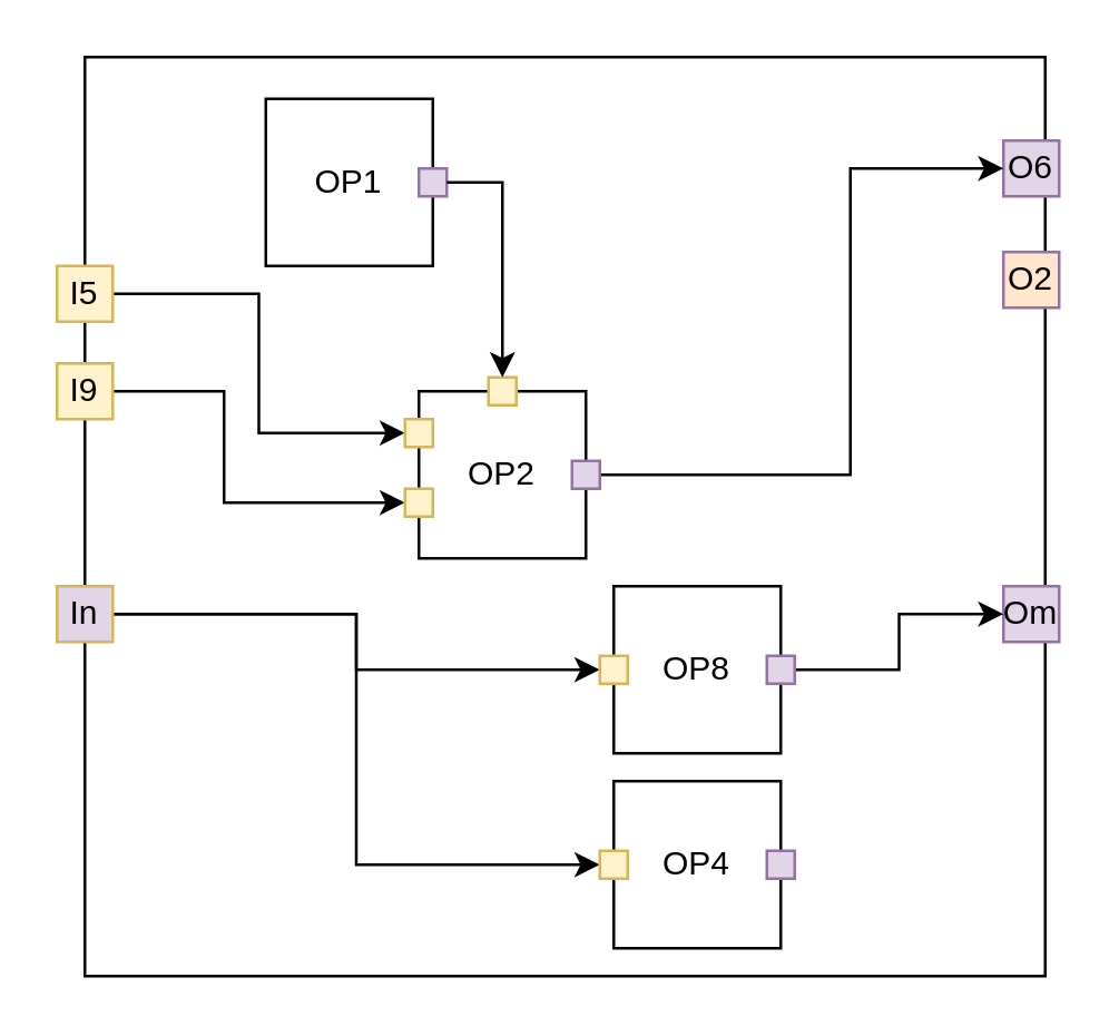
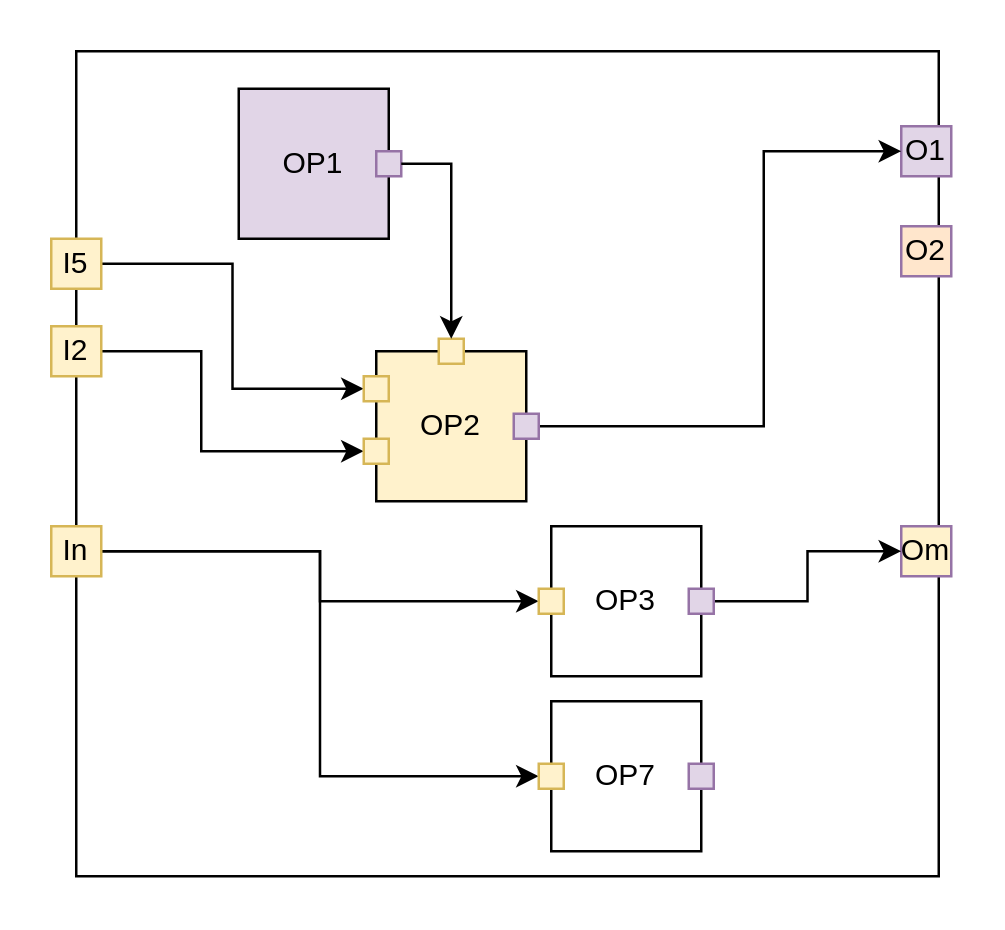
- <mxCell id="10" value="O6" style="whiteSpace=wrap;html=1;aspect=fixed;fillColor=#e1d5e7;strokeColor=#9673a6;" vertex="1" parent="1"><mxGeometry x="360" y="50" width="20" height="20" as="geometry" /></mxCell>
+ <mxCell id="10" value="O1" style="whiteSpace=wrap;html=1;aspect=fixed;fillColor=#e1d5e7;strokeColor=#9673a6;" vertex="1" parent="1"><mxGeometry x="360" y="50" width="20" height="20" as="geometry" /></mxCell>
- <mxCell id="15" value="OP1" style="rounded=0;whiteSpace=wrap;html=1;" vertex="1" parent="14"><mxGeometry width="60" height="60" as="geometry" /></mxCell>
+ <mxCell id="15" value="OP1" style="rounded=0;whiteSpace=wrap;html=1;fillColor=#e1d5e7;" vertex="1" parent="14"><mxGeometry width="60" height="60" as="geometry" /></mxCell>
- <mxCell id="6" value="I9" style="whiteSpace=wrap;html=1;aspect=fixed;strokeColor=#d6b656;align=center;verticalAlign=middle;fontFamily=Helvetica;fontSize=12;fontColor=default;fillColor=#fff2cc;" vertex="1" parent="1"><mxGeometry x="20" y="130" width="20" height="20" as="geometry" /></mxCell>
+ <mxCell id="6" value="I2" style="whiteSpace=wrap;html=1;aspect=fixed;strokeColor=#d6b656;align=center;verticalAlign=middle;fontFamily=Helvetica;fontSize=12;fontColor=default;fillColor=#fff2cc;" vertex="1" parent="1"><mxGeometry x="20" y="130" width="20" height="20" as="geometry" /></mxCell>
- <mxCell id="13" value="OP2" style="rounded=0;whiteSpace=wrap;html=1;" vertex="1" parent="1"><mxGeometry x="150" y="140" width="60" height="60" as="geometry" /></mxCell>
+ <mxCell id="13" value="OP2" style="rounded=0;whiteSpace=wrap;html=1;fillColor=#fff2cc;" vertex="1" parent="1"><mxGeometry x="150" y="140" width="60" height="60" as="geometry" /></mxCell>
- <mxCell id="9" value="In" style="whiteSpace=wrap;html=1;aspect=fixed;strokeColor=#d6b656;align=center;verticalAlign=middle;fontFamily=Helvetica;fontSize=12;fontColor=default;fillColor=#e1d5e7;" vertex="1" parent="1"><mxGeometry x="20" y="210" width="20" height="20" as="geometry" /></mxCell>
+ <mxCell id="9" value="In" style="whiteSpace=wrap;html=1;aspect=fixed;strokeColor=#d6b656;align=center;verticalAlign=middle;fontFamily=Helvetica;fontSize=12;fontColor=default;fillColor=#fff2cc;" vertex="1" parent="1"><mxGeometry x="20" y="210" width="20" height="20" as="geometry" /></mxCell>
- <mxCell id="12" value="Om" style="whiteSpace=wrap;html=1;aspect=fixed;strokeColor=#9673a6;align=center;verticalAlign=middle;fontFamily=Helvetica;fontSize=12;fontColor=default;fillColor=#e1d5e7;" vertex="1" parent="1"><mxGeometry x="360" y="210" width="20" height="20" as="geometry" /></mxCell>
+ <mxCell id="12" value="Om" style="whiteSpace=wrap;html=1;aspect=fixed;strokeColor=#9673a6;align=center;verticalAlign=middle;fontFamily=Helvetica;fontSize=12;fontColor=default;fillColor=#fff2cc;" vertex="1" parent="1"><mxGeometry x="360" y="210" width="20" height="20" as="geometry" /></mxCell>
- <mxCell id="19" value="OP8" style="rounded=0;whiteSpace=wrap;html=1;" vertex="1" parent="1"><mxGeometry x="220" y="210" width="60" height="60" as="geometry" /></mxCell>
+ <mxCell id="19" value="OP3" style="rounded=0;whiteSpace=wrap;html=1;" vertex="1" parent="1"><mxGeometry x="220" y="210" width="60" height="60" as="geometry" /></mxCell>
- <mxCell id="27" value="OP4" style="rounded=0;whiteSpace=wrap;html=1;" vertex="1" parent="1"><mxGeometry x="220" y="280" width="60" height="60" as="geometry" /></mxCell>
+ <mxCell id="27" value="OP7" style="rounded=0;whiteSpace=wrap;html=1;" vertex="1" parent="1"><mxGeometry x="220" y="280" width="60" height="60" as="geometry" /></mxCell>
